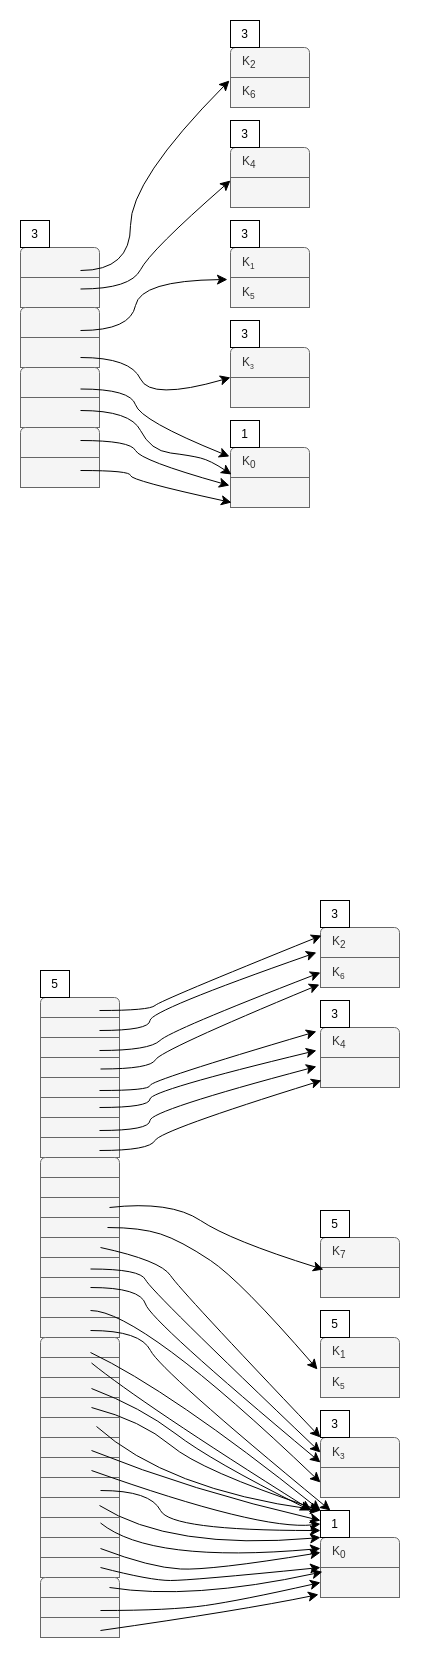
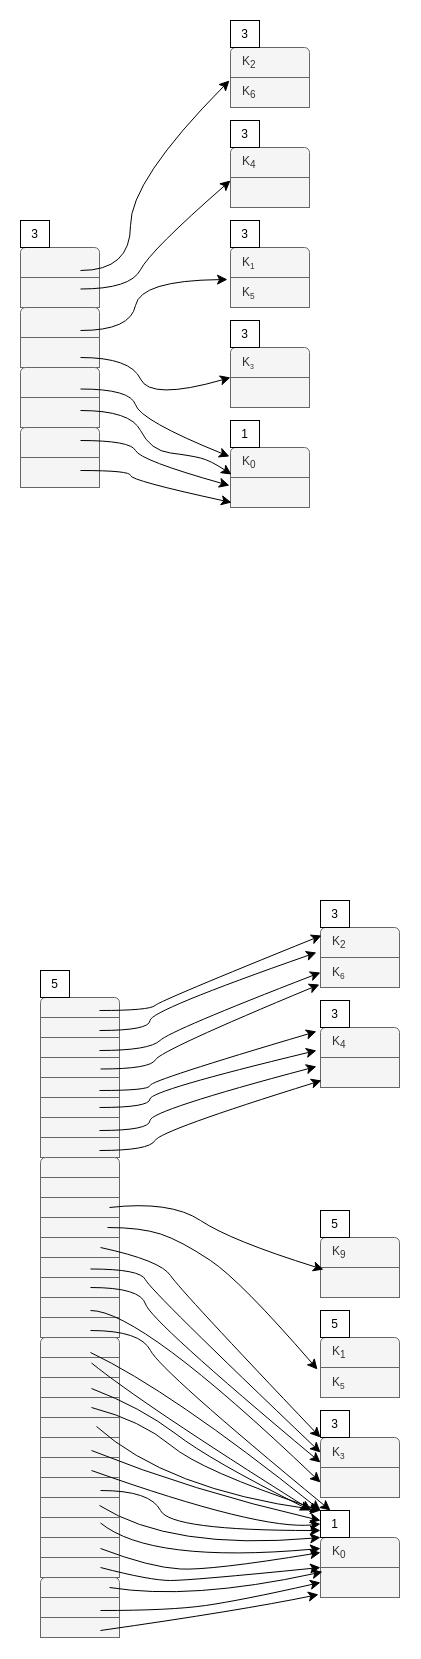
- <mxCell id="72" value="K&lt;sub&gt;7&lt;/sub&gt;" style="text;align=left;verticalAlign=middle;spacingLeft=10;spacingRight=10;overflow=hidden;points=[[0,0.5],[1,0.5]];portConstraint=eastwest;rotatable=0;whiteSpace=wrap;html=1;shape=mxgraph.bootstrap.topButton;rSize=5;fillColor=#f5f5f5;fontColor=#333333;strokeColor=#666666;" vertex="1" parent="71"><mxGeometry width="79" height="30" as="geometry" /></mxCell>
+ <mxCell id="72" value="K&lt;sub&gt;9&lt;/sub&gt;" style="text;align=left;verticalAlign=middle;spacingLeft=10;spacingRight=10;overflow=hidden;points=[[0,0.5],[1,0.5]];portConstraint=eastwest;rotatable=0;whiteSpace=wrap;html=1;shape=mxgraph.bootstrap.topButton;rSize=5;fillColor=#f5f5f5;fontColor=#333333;strokeColor=#666666;" vertex="1" parent="71"><mxGeometry width="79" height="30" as="geometry" /></mxCell>
